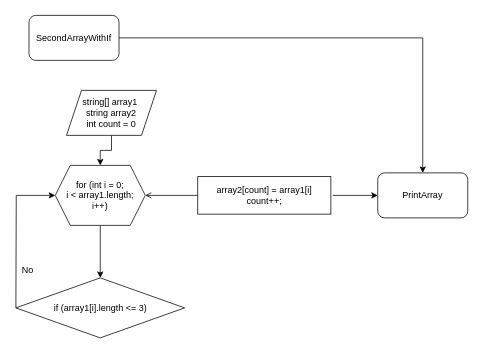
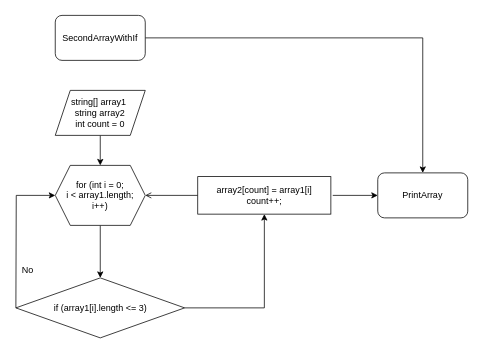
- <mxCell id="3" value="SecondArrayWithIf" style="rounded=1;whiteSpace=wrap;html=1;" parent="1" vertex="1"><mxGeometry x="38" y="20" width="120" height="60" as="geometry" /></mxCell>
+ <mxCell id="3" value="SecondArrayWithIf" style="rounded=1;whiteSpace=wrap;html=1;" parent="1" vertex="1"><mxGeometry x="73" y="20" width="120" height="60" as="geometry" /></mxCell>
- <mxCell id="5" value="string[] array1&amp;nbsp;&lt;br&gt;string array2&lt;br&gt;int count = 0" style="shape=parallelogram;perimeter=parallelogramPerimeter;whiteSpace=wrap;html=1;fixedSize=1;" parent="1" vertex="1"><mxGeometry x="88" y="120" width="120" height="60" as="geometry" /></mxCell>
+ <mxCell id="5" value="string[] array1&amp;nbsp;&lt;br&gt;string array2&lt;br&gt;int count = 0" style="shape=parallelogram;perimeter=parallelogramPerimeter;whiteSpace=wrap;html=1;fixedSize=1;" parent="1" vertex="1"><mxGeometry x="73" y="120" width="120" height="60" as="geometry" /></mxCell>
+ <mxCell id="8" value="" style="edgeStyle=orthogonalEdgeStyle;rounded=0;orthogonalLoop=1;jettySize=auto;html=1;" parent="1" source="9" target="11" edge="1"><mxGeometry relative="1" as="geometry" /></mxCell>
